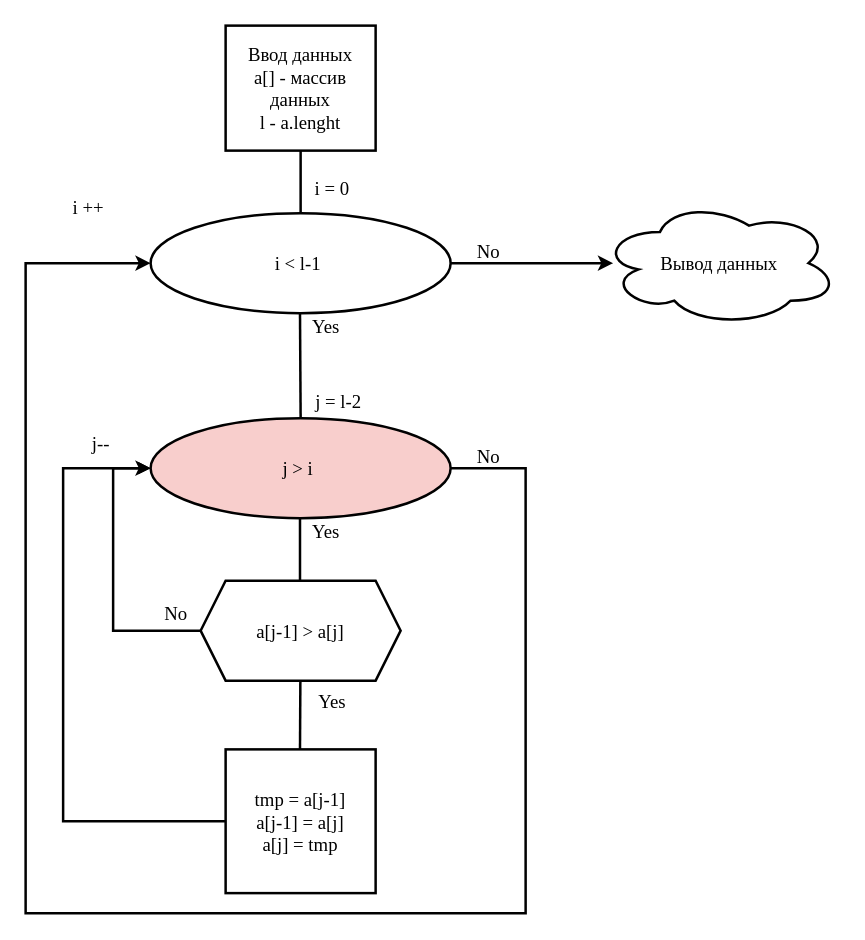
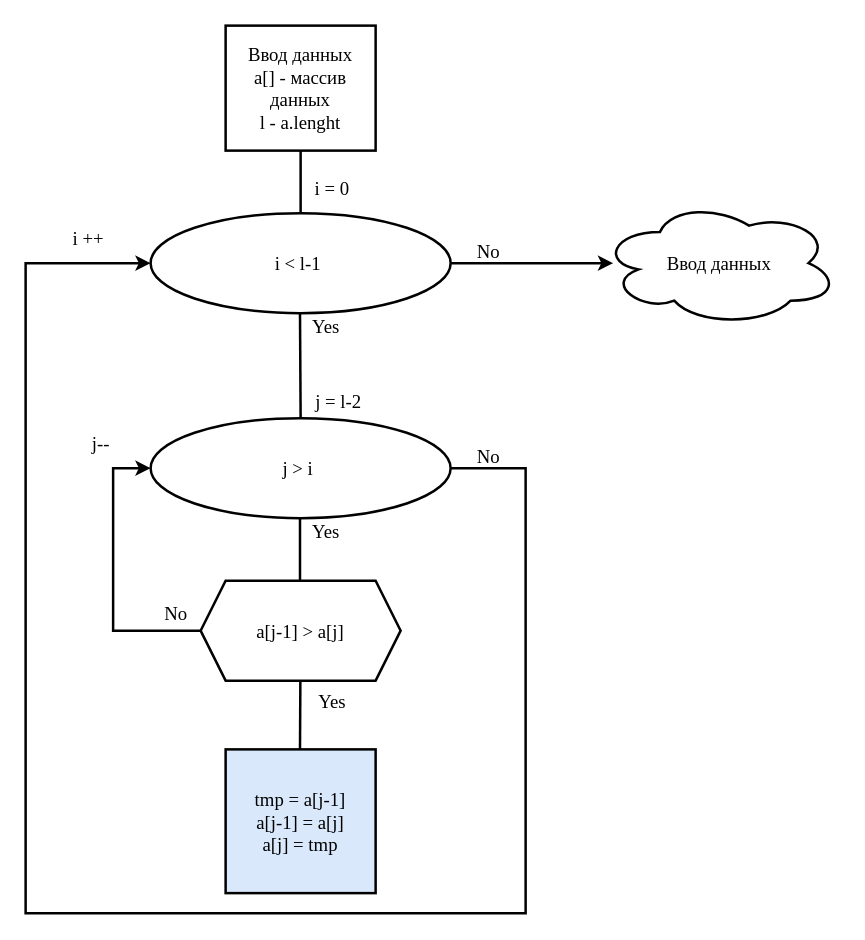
- <mxCell id="19" value="i ++" style="text;html=1;align=center;verticalAlign=middle;resizable=0;points=[];autosize=1;strokeWidth=2;fontFamily=Verdana;fontSize=15;" parent="1" vertex="1"><mxGeometry x="45" y="155" width="50" height="20" as="geometry" /></mxCell>
+ <mxCell id="19" value="i ++" style="text;html=1;align=center;verticalAlign=middle;resizable=0;points=[];autosize=1;strokeWidth=2;fontFamily=Verdana;fontSize=15;" parent="1" vertex="1"><mxGeometry x="45" y="180" width="50" height="20" as="geometry" /></mxCell>
- <mxCell id="15" value="Вывод данных" style="ellipse;shape=cloud;whiteSpace=wrap;html=1;strokeWidth=2;fontFamily=Verdana;fontSize=15;" parent="1" vertex="1"><mxGeometry x="480" y="160" width="190" height="100" as="geometry" /></mxCell>
+ <mxCell id="15" value="Ввод данных" style="ellipse;shape=cloud;whiteSpace=wrap;html=1;strokeWidth=2;fontFamily=Verdana;fontSize=15;" parent="1" vertex="1"><mxGeometry x="480" y="160" width="190" height="100" as="geometry" /></mxCell>
- <mxCell id="9" style="edgeStyle=orthogonalEdgeStyle;rounded=0;orthogonalLoop=1;jettySize=auto;html=1;strokeWidth=2;fontFamily=Verdana;fontSize=15;entryX=0;entryY=0.5;entryDx=0;entryDy=0;endArrow=open;" parent="1" source="10" target="8" edge="1"><mxGeometry relative="1" as="geometry"><mxPoint x="110" y="380" as="targetPoint" /><Array as="points"><mxPoint x="90" y="504" /><mxPoint x="90" y="374" /></Array></mxGeometry></mxCell>
+ <mxCell id="9" style="edgeStyle=orthogonalEdgeStyle;rounded=0;orthogonalLoop=1;jettySize=auto;html=1;strokeWidth=2;fontFamily=Verdana;fontSize=15;entryX=0;entryY=0.5;entryDx=0;entryDy=0;" parent="1" source="10" target="8" edge="1"><mxGeometry relative="1" as="geometry"><mxPoint x="110" y="380" as="targetPoint" /><Array as="points"><mxPoint x="90" y="504" /><mxPoint x="90" y="374" /></Array></mxGeometry></mxCell>
- <mxCell id="8" value="j &amp;gt; i&amp;nbsp;" style="ellipse;whiteSpace=wrap;html=1;strokeWidth=2;fontFamily=Verdana;fontSize=15;fillColor=#f8cecc;" parent="1" vertex="1"><mxGeometry x="120" y="334" width="240" height="80" as="geometry" /></mxCell>
+ <mxCell id="8" value="j &amp;gt; i&amp;nbsp;" style="ellipse;whiteSpace=wrap;html=1;strokeWidth=2;fontFamily=Verdana;fontSize=15;" parent="1" vertex="1"><mxGeometry x="120" y="334" width="240" height="80" as="geometry" /></mxCell>
- <mxCell id="12" style="edgeStyle=orthogonalEdgeStyle;rounded=0;orthogonalLoop=1;jettySize=auto;html=1;entryX=0;entryY=0.5;entryDx=0;entryDy=0;strokeWidth=2;fontFamily=Verdana;fontSize=15;" parent="1" source="13" target="8" edge="1"><mxGeometry relative="1" as="geometry"><Array as="points"><mxPoint x="50" y="657" /><mxPoint x="50" y="374" /></Array></mxGeometry></mxCell>
- <mxCell id="13" value="tmp = a[j-1]&lt;br style=&quot;font-size: 15px;&quot;&gt;a[j-1] = a[j]&lt;br style=&quot;font-size: 15px;&quot;&gt;a[j] = tmp" style="rounded=0;whiteSpace=wrap;html=1;strokeWidth=2;fontFamily=Verdana;fontSize=15;" parent="1" vertex="1"><mxGeometry x="180" y="599" width="120" height="115" as="geometry" /></mxCell>
+ <mxCell id="13" value="tmp = a[j-1]&lt;br style=&quot;font-size: 15px;&quot;&gt;a[j-1] = a[j]&lt;br style=&quot;font-size: 15px;&quot;&gt;a[j] = tmp" style="rounded=0;whiteSpace=wrap;html=1;strokeWidth=2;fontFamily=Verdana;fontSize=15;fillColor=#dae8fc;" parent="1" vertex="1"><mxGeometry x="180" y="599" width="120" height="115" as="geometry" /></mxCell>
